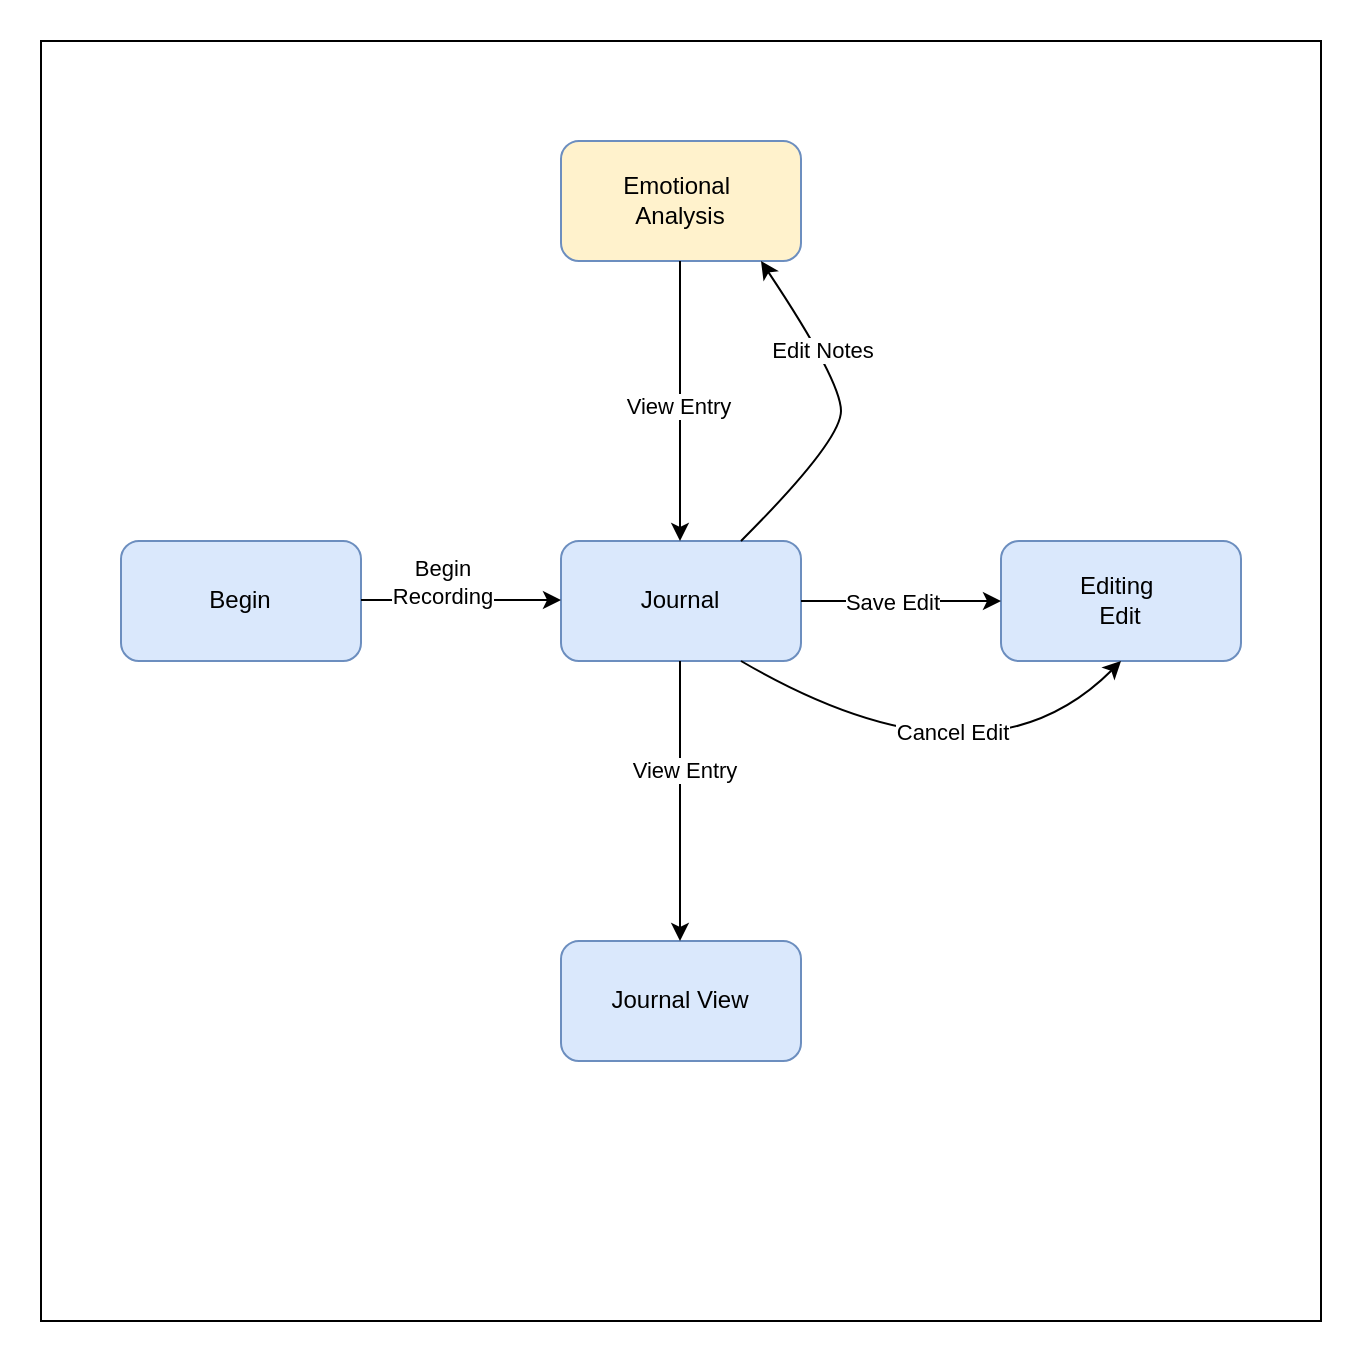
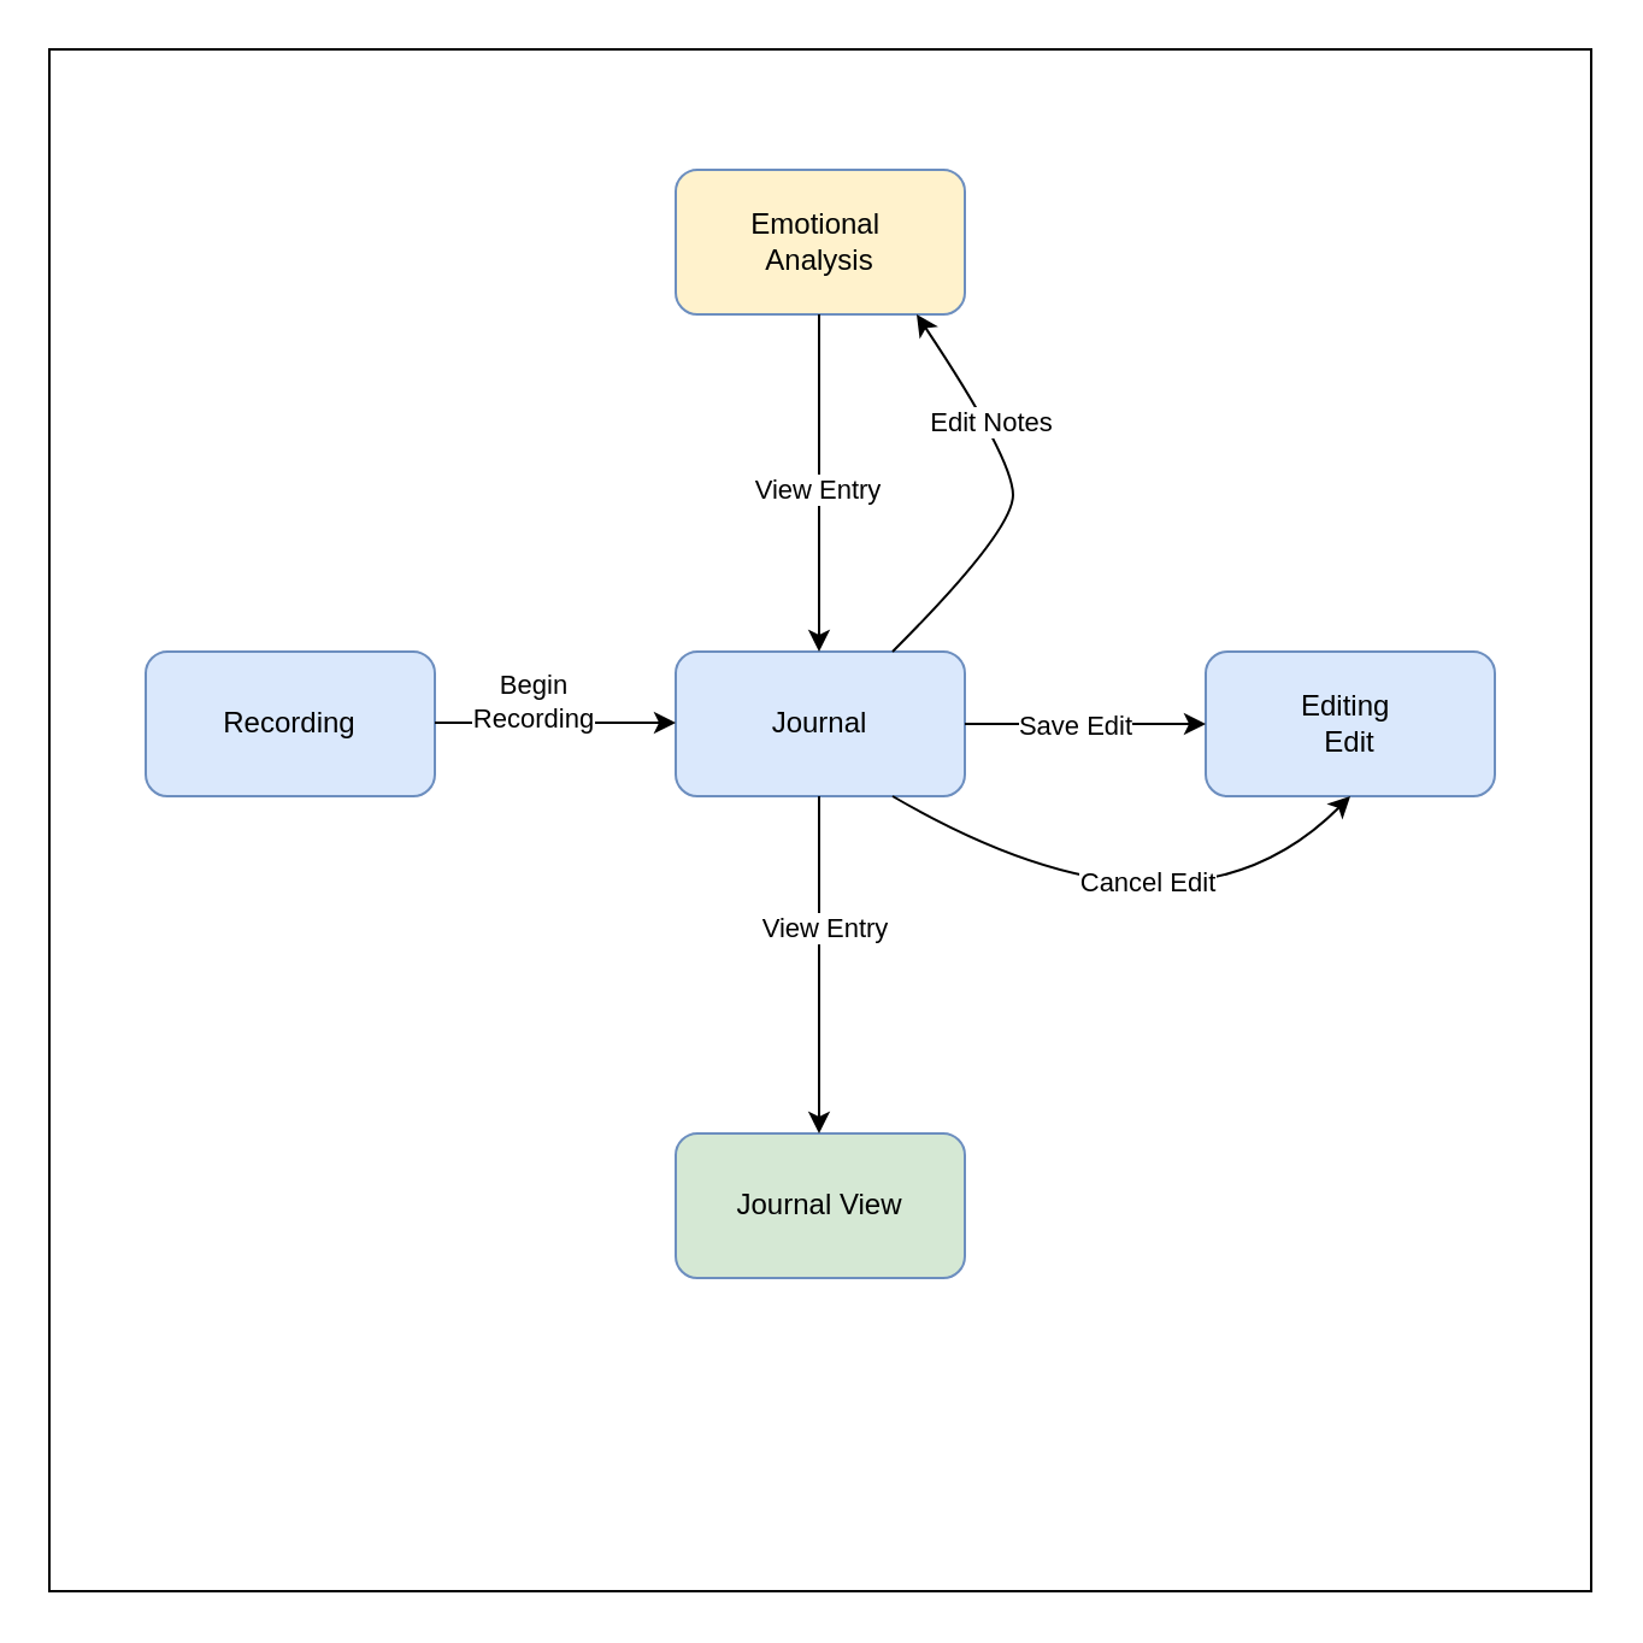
- <mxCell id="4" value="Begin" style="rounded=1;whiteSpace=wrap;html=1;movable=1;resizable=1;rotatable=1;deletable=1;editable=1;locked=0;connectable=1;fillColor=#dae8fc;strokeColor=#6c8ebf;" vertex="1" parent="1"><mxGeometry x="60" y="270" width="120" height="60" as="geometry" /></mxCell>
+ <mxCell id="4" value="Recording" style="rounded=1;whiteSpace=wrap;html=1;movable=1;resizable=1;rotatable=1;deletable=1;editable=1;locked=0;connectable=1;fillColor=#dae8fc;strokeColor=#6c8ebf;" vertex="1" parent="1"><mxGeometry x="60" y="270" width="120" height="60" as="geometry" /></mxCell>
- <mxCell id="6" value="Journal View" style="rounded=1;whiteSpace=wrap;html=1;movable=1;resizable=1;rotatable=1;deletable=1;editable=1;locked=0;connectable=1;fillColor=#dae8fc;strokeColor=#6c8ebf;" vertex="1" parent="1"><mxGeometry x="280" y="470" width="120" height="60" as="geometry" /></mxCell>
+ <mxCell id="6" value="Journal View" style="rounded=1;whiteSpace=wrap;html=1;movable=1;resizable=1;rotatable=1;deletable=1;editable=1;locked=0;connectable=1;fillColor=#d5e8d4;strokeColor=#6c8ebf;" vertex="1" parent="1"><mxGeometry x="280" y="470" width="120" height="60" as="geometry" /></mxCell>
